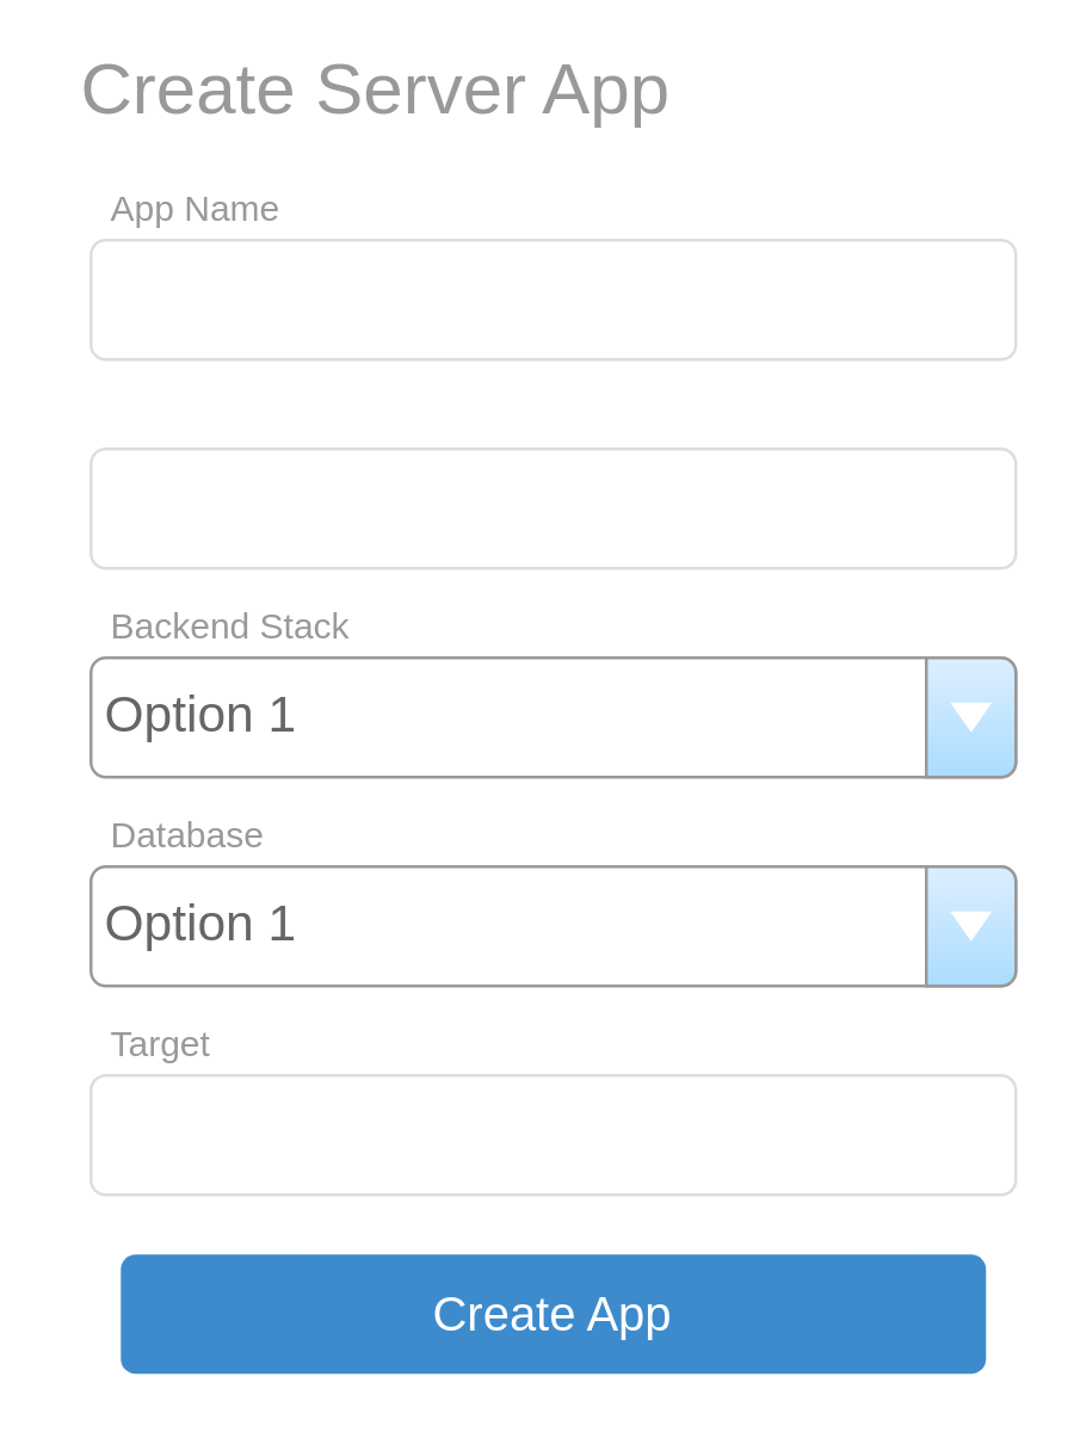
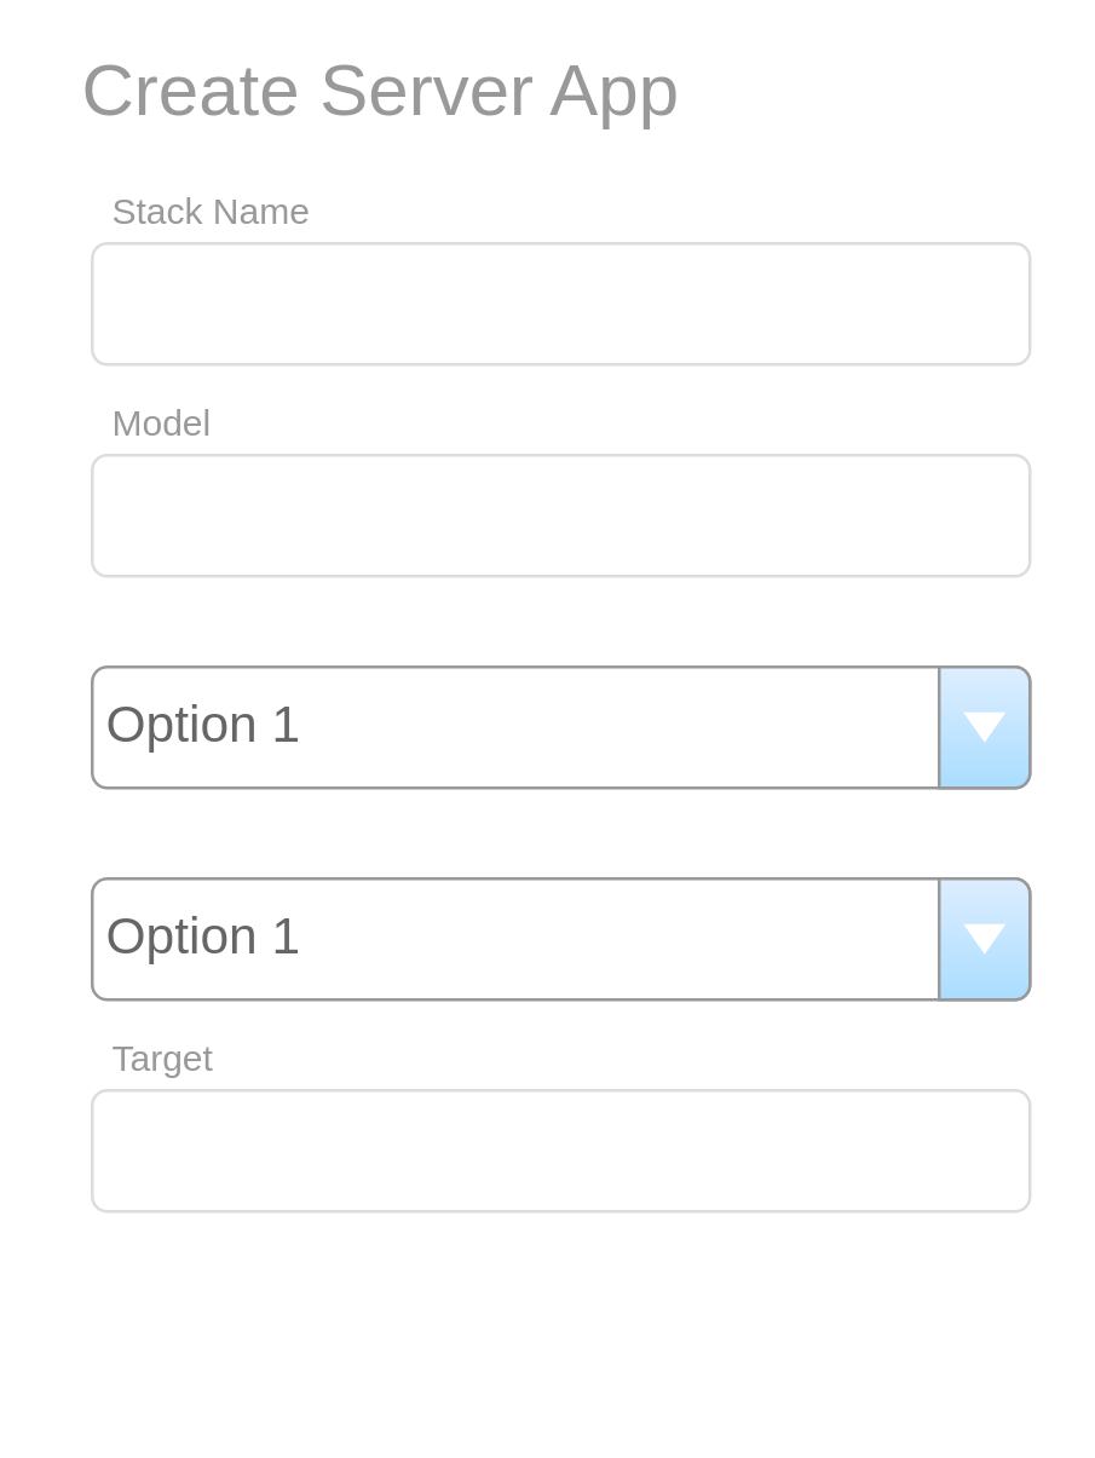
- <mxCell id="2" value="App Name" style="html=1;shadow=0;dashed=0;shape=mxgraph.bootstrap.rect;strokeColor=none;fillColor=none;fontColor=#999999;align=left;spacingLeft=5;whiteSpace=wrap;rounded=0;" parent="1" vertex="1"><mxGeometry x="30" y="60" width="200" height="20" as="geometry" /></mxCell>
+ <mxCell id="2" value="Stack Name" style="html=1;shadow=0;dashed=0;shape=mxgraph.bootstrap.rect;strokeColor=none;fillColor=none;fontColor=#999999;align=left;spacingLeft=5;whiteSpace=wrap;rounded=0;" parent="1" vertex="1"><mxGeometry x="30" y="60" width="200" height="20" as="geometry" /></mxCell>
+ <mxCell id="6" value="Model" style="html=1;shadow=0;dashed=0;shape=mxgraph.bootstrap.rect;strokeColor=none;fillColor=none;fontColor=#999999;align=left;spacingLeft=5;whiteSpace=wrap;rounded=0;" parent="1" vertex="1"><mxGeometry x="30" y="130" width="200" height="20" as="geometry" /></mxCell>
- <mxCell id="8" value="Backend Stack" style="html=1;shadow=0;dashed=0;shape=mxgraph.bootstrap.rect;strokeColor=none;fillColor=none;fontColor=#999999;align=left;spacingLeft=5;whiteSpace=wrap;rounded=0;" parent="1" vertex="1"><mxGeometry x="30" y="200" width="200" height="20" as="geometry" /></mxCell>
- <mxCell id="12" value="Database" style="html=1;shadow=0;dashed=0;shape=mxgraph.bootstrap.rect;strokeColor=none;fillColor=none;fontColor=#999999;align=left;spacingLeft=5;whiteSpace=wrap;rounded=0;" vertex="1" parent="1"><mxGeometry x="30" y="270" width="200" height="20" as="geometry" /></mxCell>
- <mxCell id="5" value="Create App" style="html=1;shadow=0;dashed=0;shape=mxgraph.bootstrap.rrect;align=center;rSize=5;strokeColor=none;fillColor=#3D8BCD;fontColor=#ffffff;fontSize=16;whiteSpace=wrap;rounded=0;" parent="1" vertex="1"><mxGeometry x="40" y="420" width="290" height="40" as="geometry" /></mxCell>
